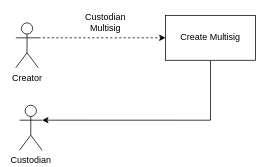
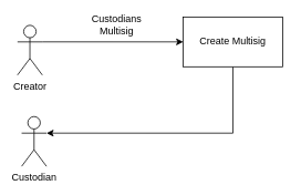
- <mxCell id="6" value="Custodian&lt;br&gt;Multisig" style="text;html=1;strokeColor=none;fillColor=none;align=center;verticalAlign=middle;whiteSpace=wrap;rounded=0;" vertex="1" parent="1"><mxGeometry x="120" y="20" width="40" height="20" as="geometry" /></mxCell>
+ <mxCell id="6" value="Custodians&lt;br&gt;Multisig" style="text;html=1;strokeColor=none;fillColor=none;align=center;verticalAlign=middle;whiteSpace=wrap;rounded=0;" vertex="1" parent="1"><mxGeometry x="120" y="20" width="40" height="20" as="geometry" /></mxCell>
- <mxCell id="5" value="" style="endArrow=classic;html=1;exitX=1;exitY=0.333;exitDx=0;exitDy=0;exitPerimeter=0;entryX=0;entryY=0.5;entryDx=0;entryDy=0;dashed=1;" edge="1" parent="1" source="2" target="4"><mxGeometry width="50" height="50" relative="1" as="geometry"><mxPoint x="390" y="280" as="sourcePoint" /><mxPoint x="440" y="230" as="targetPoint" /></mxGeometry></mxCell>
+ <mxCell id="5" value="" style="endArrow=classic;html=1;exitX=1;exitY=0.333;exitDx=0;exitDy=0;exitPerimeter=0;entryX=0;entryY=0.5;entryDx=0;entryDy=0;" edge="1" parent="1" source="2" target="4"><mxGeometry width="50" height="50" relative="1" as="geometry"><mxPoint x="390" y="280" as="sourcePoint" /><mxPoint x="440" y="230" as="targetPoint" /></mxGeometry></mxCell>
